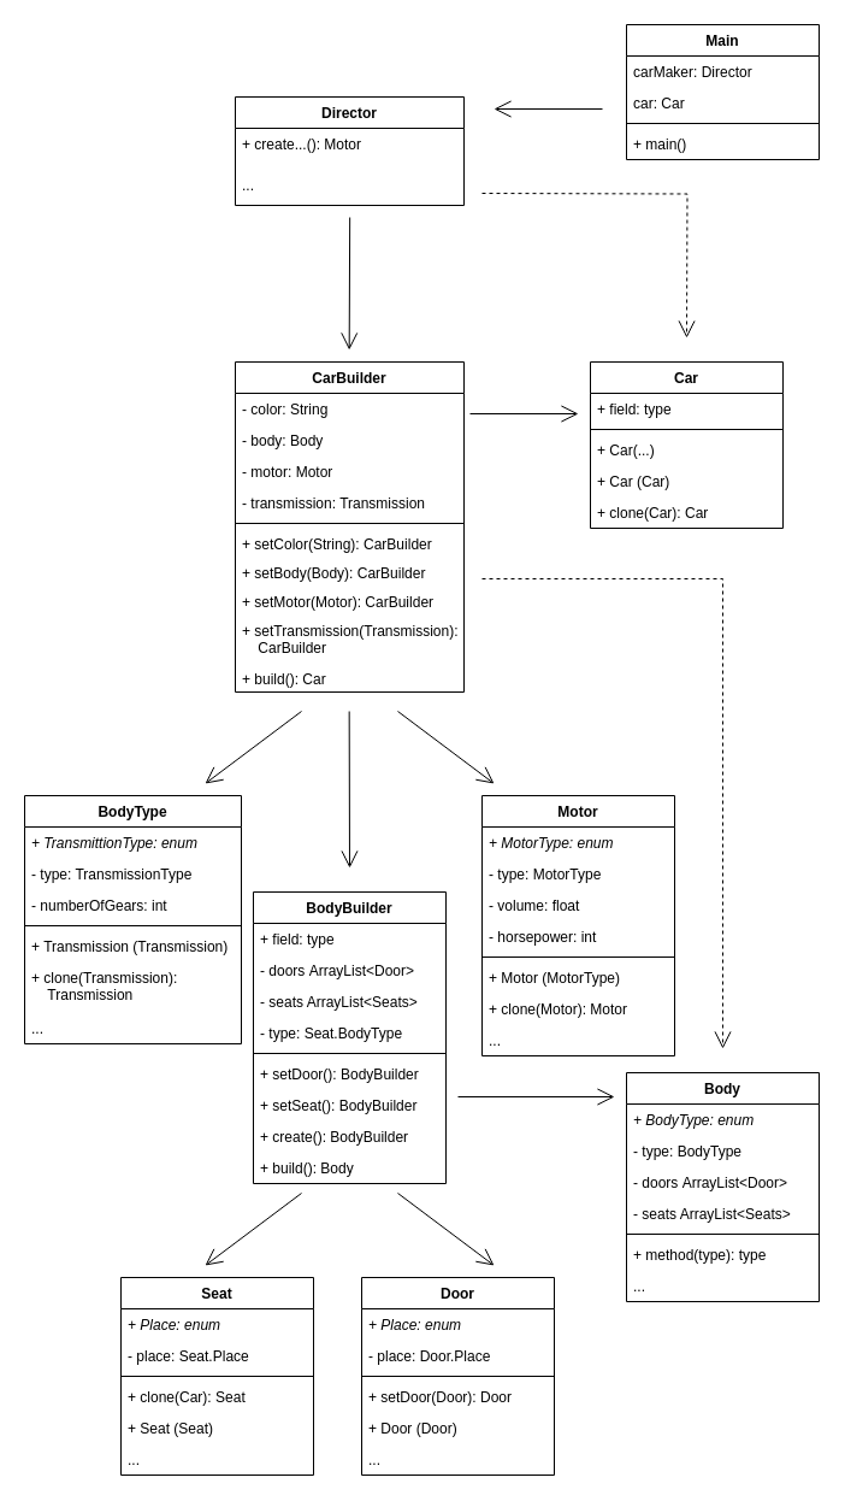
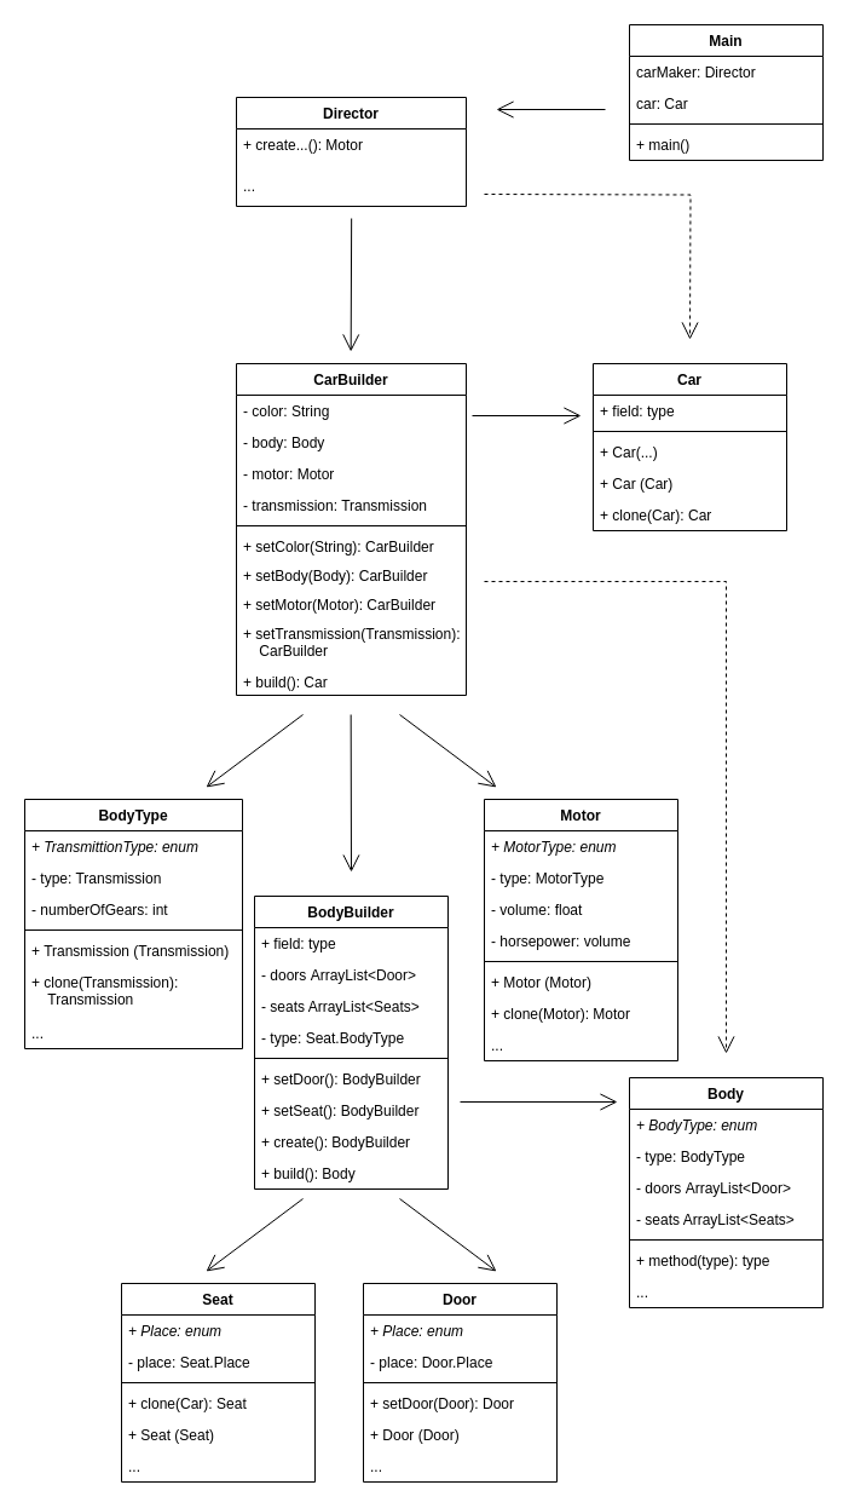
- <mxCell id="56" value="- type: TransmissionType" style="text;strokeColor=none;fillColor=none;align=left;verticalAlign=top;spacingLeft=4;spacingRight=4;overflow=hidden;rotatable=0;points=[[0,0.5],[1,0.5]];portConstraint=eastwest;fontStyle=0" vertex="1" parent="54"><mxGeometry y="52" width="180" height="26" as="geometry" /></mxCell>
+ <mxCell id="56" value="- type: Transmission" style="text;strokeColor=none;fillColor=none;align=left;verticalAlign=top;spacingLeft=4;spacingRight=4;overflow=hidden;rotatable=0;points=[[0,0.5],[1,0.5]];portConstraint=eastwest;fontStyle=0" vertex="1" parent="54"><mxGeometry y="52" width="180" height="26" as="geometry" /></mxCell>
- <mxCell id="74" value="- horsepower: int" style="text;strokeColor=none;fillColor=none;align=left;verticalAlign=top;spacingLeft=4;spacingRight=4;overflow=hidden;rotatable=0;points=[[0,0.5],[1,0.5]];portConstraint=eastwest;fontStyle=0" vertex="1" parent="70"><mxGeometry y="104" width="160" height="26" as="geometry" /></mxCell>
+ <mxCell id="74" value="- horsepower: volume" style="text;strokeColor=none;fillColor=none;align=left;verticalAlign=top;spacingLeft=4;spacingRight=4;overflow=hidden;rotatable=0;points=[[0,0.5],[1,0.5]];portConstraint=eastwest;fontStyle=0" vertex="1" parent="70"><mxGeometry y="104" width="160" height="26" as="geometry" /></mxCell>
- <mxCell id="76" value="+ Motor (MotorType)" style="text;strokeColor=none;fillColor=none;align=left;verticalAlign=top;spacingLeft=4;spacingRight=4;overflow=hidden;rotatable=0;points=[[0,0.5],[1,0.5]];portConstraint=eastwest;" vertex="1" parent="70"><mxGeometry y="138" width="160" height="26" as="geometry" /></mxCell>
+ <mxCell id="76" value="+ Motor (Motor)" style="text;strokeColor=none;fillColor=none;align=left;verticalAlign=top;spacingLeft=4;spacingRight=4;overflow=hidden;rotatable=0;points=[[0,0.5],[1,0.5]];portConstraint=eastwest;" vertex="1" parent="70"><mxGeometry y="138" width="160" height="26" as="geometry" /></mxCell>
